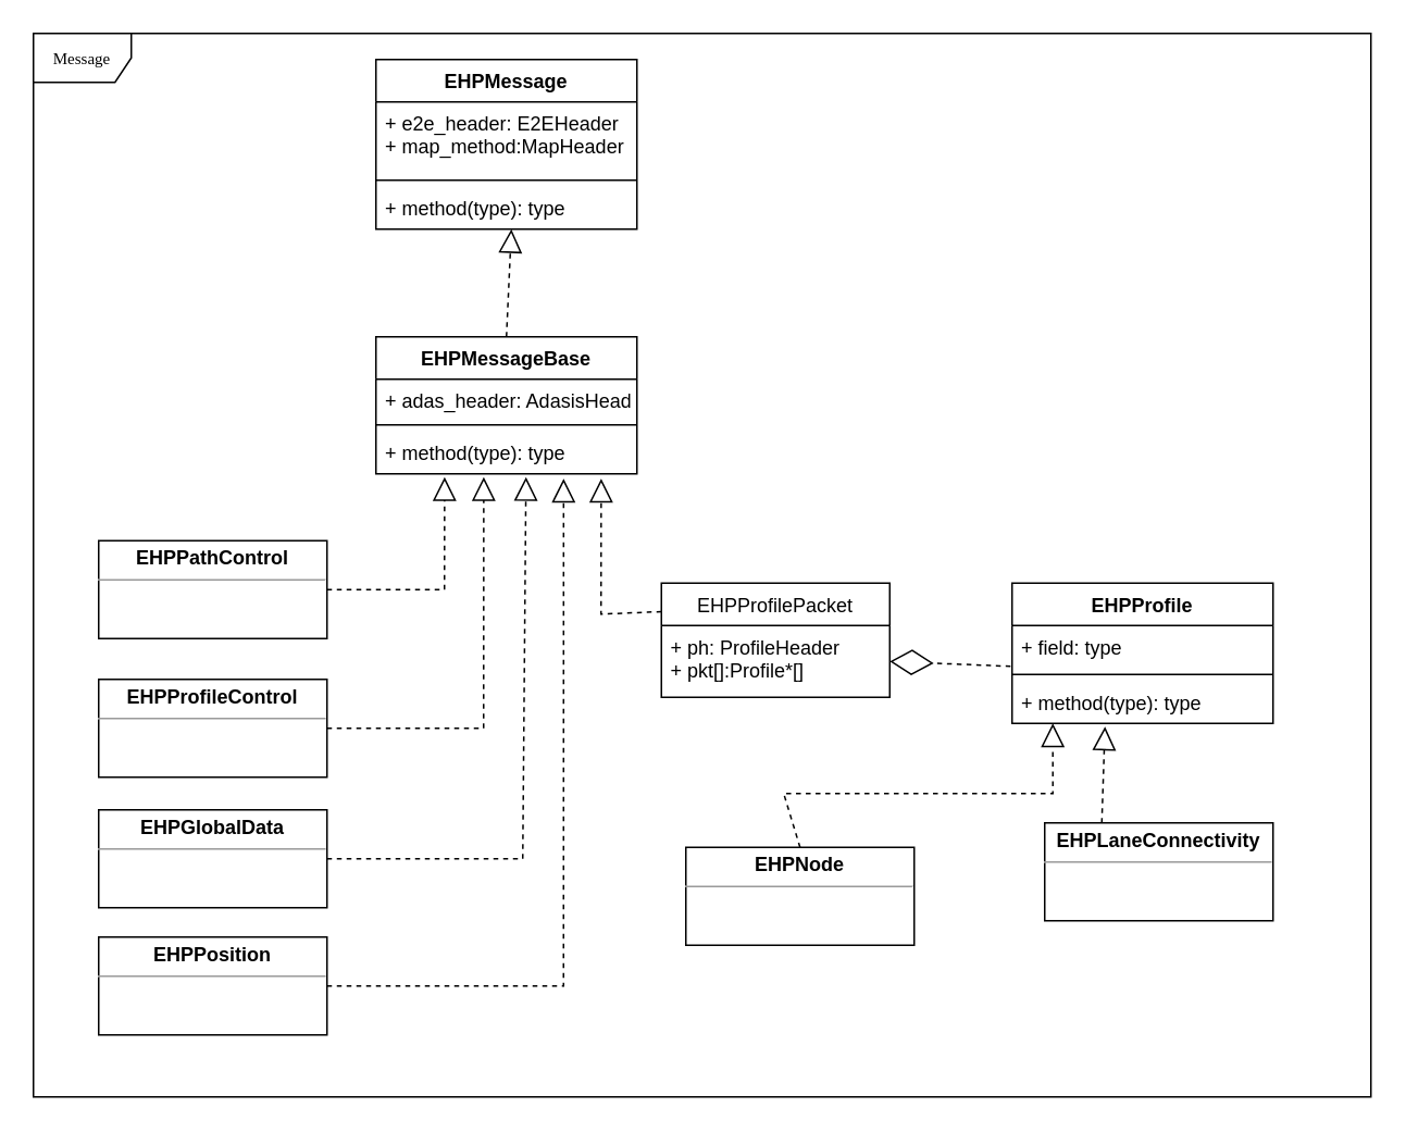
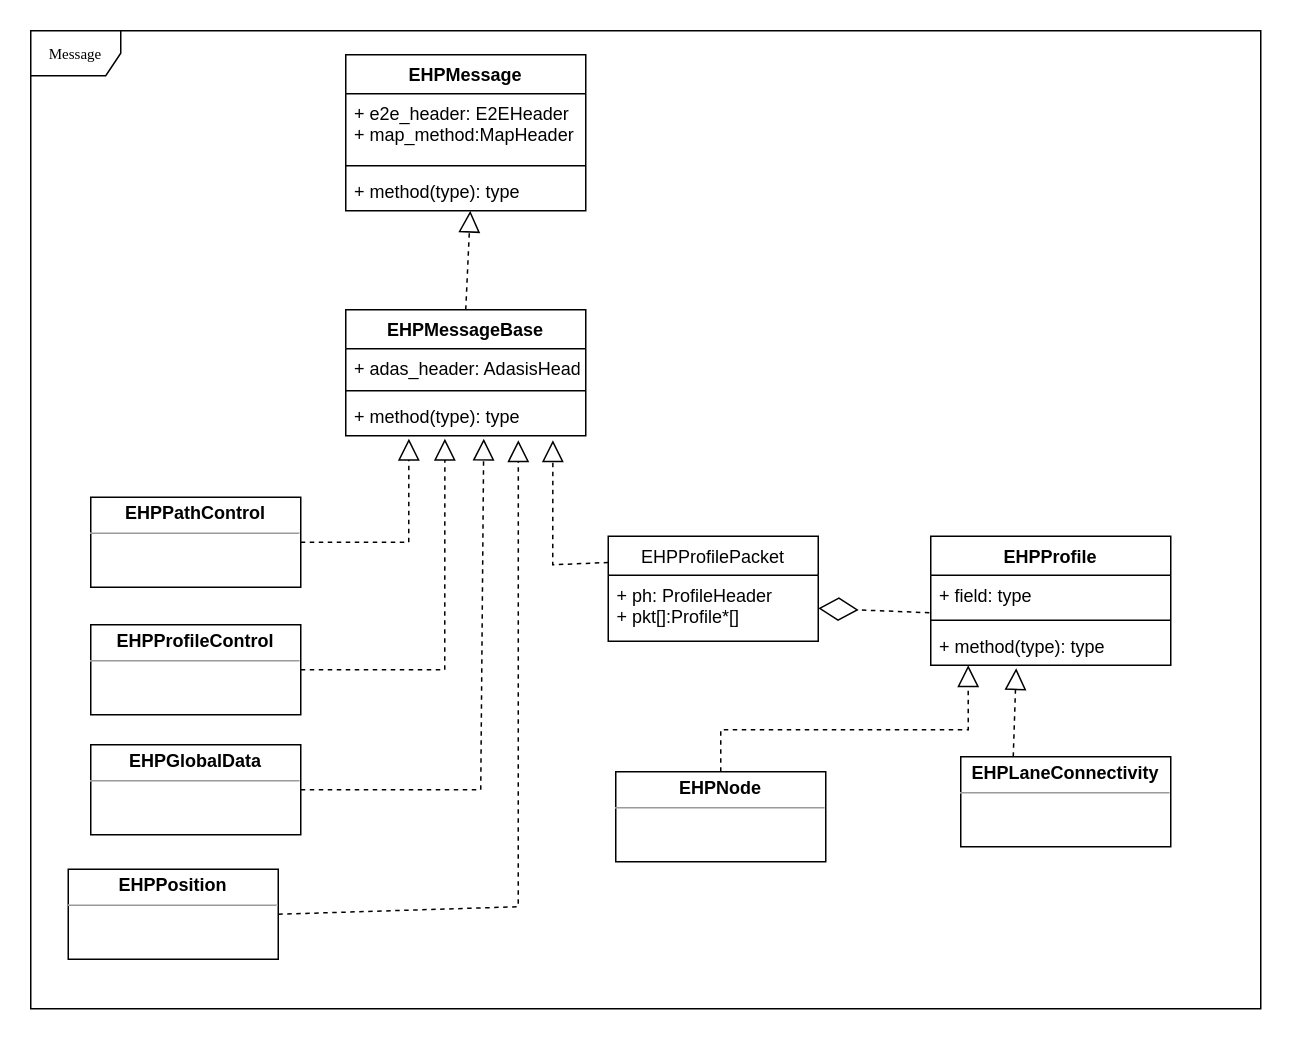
- <mxCell id="28" value="&lt;p style=&quot;margin: 0px ; margin-top: 4px ; text-align: center&quot;&gt;&lt;b&gt;EHPNode&lt;/b&gt;&lt;/p&gt;&lt;hr size=&quot;1&quot;&gt;&lt;div style=&quot;height: 2px&quot;&gt;&lt;/div&gt;" style="verticalAlign=top;align=left;overflow=fill;fontSize=12;fontFamily=Helvetica;html=1;" vertex="1" parent="1"><mxGeometry x="420" y="519" width="140" height="60" as="geometry" /></mxCell>
+ <mxCell id="28" value="&lt;p style=&quot;margin: 0px ; margin-top: 4px ; text-align: center&quot;&gt;&lt;b&gt;EHPNode&lt;/b&gt;&lt;/p&gt;&lt;hr size=&quot;1&quot;&gt;&lt;div style=&quot;height: 2px&quot;&gt;&lt;/div&gt;" style="verticalAlign=top;align=left;overflow=fill;fontSize=12;fontFamily=Helvetica;html=1;" vertex="1" parent="1"><mxGeometry x="410" y="514" width="140" height="60" as="geometry" /></mxCell>
- <mxCell id="16" value="&lt;p style=&quot;margin: 0px ; margin-top: 4px ; text-align: center&quot;&gt;&lt;b&gt;EHPPosition&lt;/b&gt;&lt;/p&gt;&lt;hr size=&quot;1&quot;&gt;&lt;div style=&quot;height: 2px&quot;&gt;&lt;/div&gt;" style="verticalAlign=top;align=left;overflow=fill;fontSize=12;fontFamily=Helvetica;html=1;" vertex="1" parent="1"><mxGeometry x="60" y="574" width="140" height="60" as="geometry" /></mxCell>
+ <mxCell id="16" value="&lt;p style=&quot;margin: 0px ; margin-top: 4px ; text-align: center&quot;&gt;&lt;b&gt;EHPPosition&lt;/b&gt;&lt;/p&gt;&lt;hr size=&quot;1&quot;&gt;&lt;div style=&quot;height: 2px&quot;&gt;&lt;/div&gt;" style="verticalAlign=top;align=left;overflow=fill;fontSize=12;fontFamily=Helvetica;html=1;" vertex="1" parent="1"><mxGeometry x="45" y="579" width="140" height="60" as="geometry" /></mxCell>
